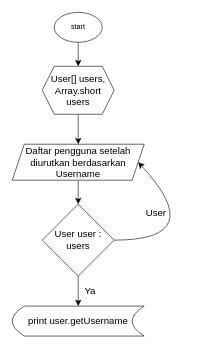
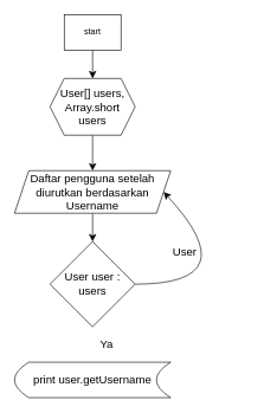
- <mxCell id="3" value="start" style="ellipse;whiteSpace=wrap;html=1;" parent="1" vertex="1"><mxGeometry x="90" y="20" width="80" height="50" as="geometry" /></mxCell>
+ <mxCell id="3" value="start" style="whiteSpace=wrap;html=1;rounded=0;" parent="1" vertex="1"><mxGeometry x="90" y="20" width="80" height="50" as="geometry" /></mxCell>
- <mxCell id="8" value="" style="edgeStyle=none;curved=1;rounded=0;orthogonalLoop=1;jettySize=auto;html=1;fontSize=12;startSize=8;endSize=8;" edge="1" parent="1" source="9" target="10"><mxGeometry relative="1" as="geometry" /></mxCell>
